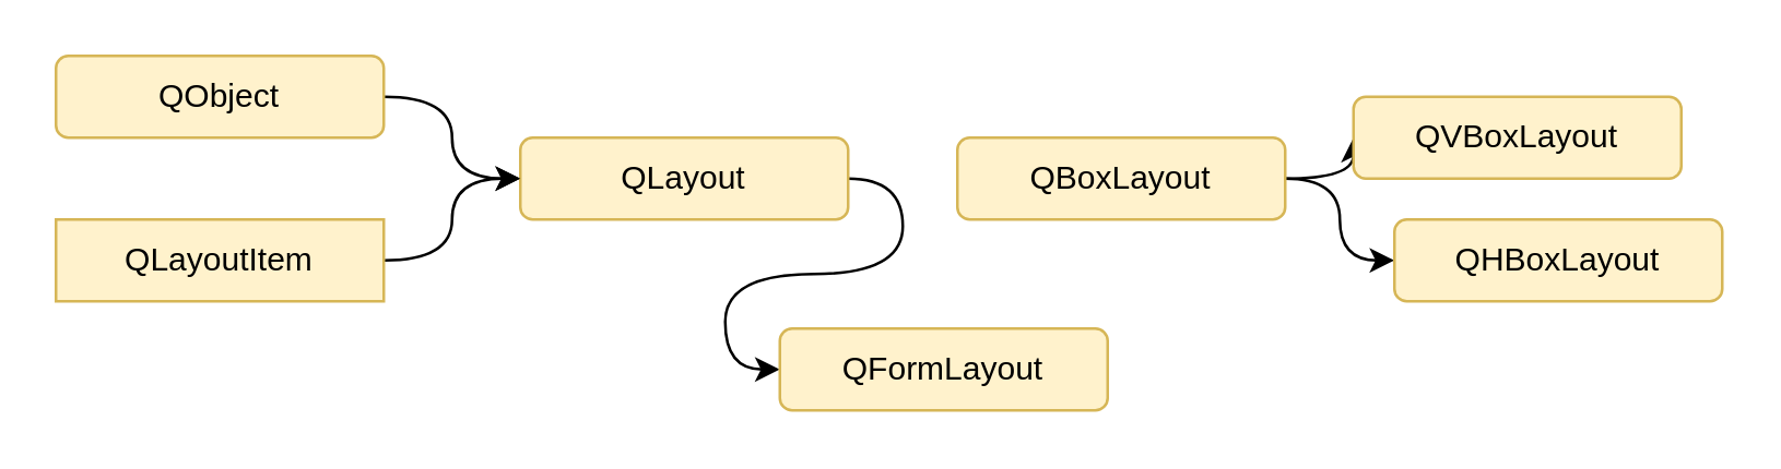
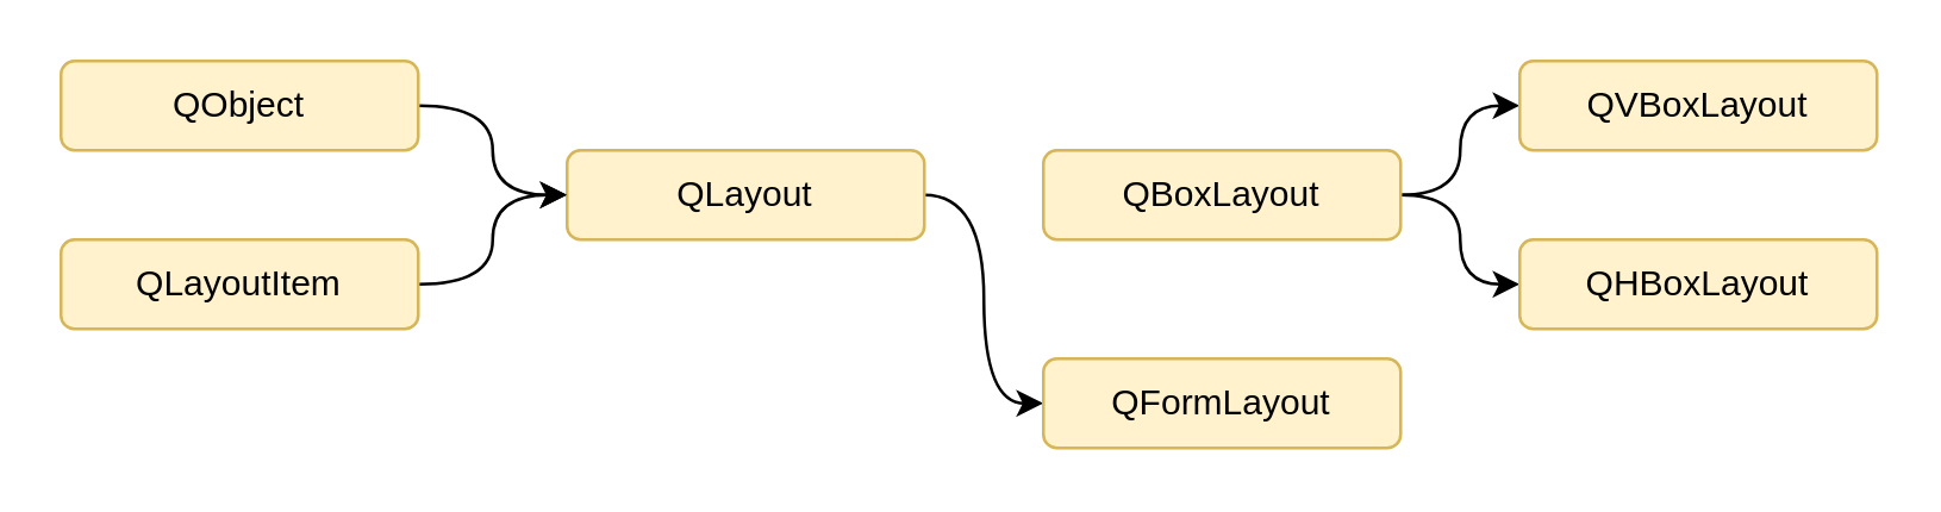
- <mxCell id="11" value="QVBoxLayout" style="rounded=1;whiteSpace=wrap;html=1;fillColor=#fff2cc;strokeColor=#d6b656;" parent="1" vertex="1"><mxGeometry x="495" y="35" width="120" height="30" as="geometry" /></mxCell>
+ <mxCell id="11" value="QVBoxLayout" style="rounded=1;whiteSpace=wrap;html=1;fillColor=#fff2cc;strokeColor=#d6b656;" parent="1" vertex="1"><mxGeometry x="510" y="20" width="120" height="30" as="geometry" /></mxCell>
- <mxCell id="3" value="QLayoutItem" style="whiteSpace=wrap;html=1;fillColor=#fff2cc;strokeColor=#d6b656;rounded=0;" parent="1" vertex="1"><mxGeometry x="20" y="80" width="120" height="30" as="geometry" /></mxCell>
+ <mxCell id="3" value="QLayoutItem" style="rounded=1;whiteSpace=wrap;html=1;fillColor=#fff2cc;strokeColor=#d6b656;" parent="1" vertex="1"><mxGeometry x="20" y="80" width="120" height="30" as="geometry" /></mxCell>
- <mxCell id="13" value="QFormLayout" style="rounded=1;whiteSpace=wrap;html=1;fillColor=#fff2cc;strokeColor=#d6b656;" parent="1" vertex="1"><mxGeometry x="285" y="120" width="120" height="30" as="geometry" /></mxCell>
+ <mxCell id="13" value="QFormLayout" style="rounded=1;whiteSpace=wrap;html=1;fillColor=#fff2cc;strokeColor=#d6b656;" parent="1" vertex="1"><mxGeometry x="350" y="120" width="120" height="30" as="geometry" /></mxCell>
